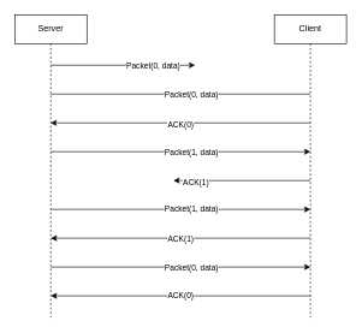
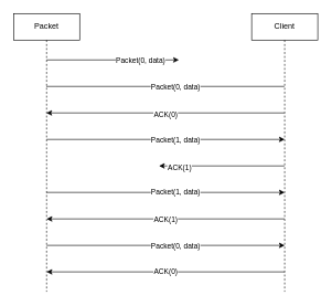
- <mxCell id="2" value="Server" style="shape=umlLifeline;perimeter=lifelinePerimeter;whiteSpace=wrap;html=1;container=1;dropTarget=0;collapsible=0;recursiveResize=0;outlineConnect=0;portConstraint=eastwest;newEdgeStyle={&quot;curved&quot;:0,&quot;rounded&quot;:0};" parent="1" vertex="1"><mxGeometry x="20" y="20" width="100" height="420" as="geometry" /></mxCell>
+ <mxCell id="2" value="Packet" style="shape=umlLifeline;perimeter=lifelinePerimeter;whiteSpace=wrap;html=1;container=1;dropTarget=0;collapsible=0;recursiveResize=0;outlineConnect=0;portConstraint=eastwest;newEdgeStyle={&quot;curved&quot;:0,&quot;rounded&quot;:0};" parent="1" vertex="1"><mxGeometry x="20" y="20" width="100" height="420" as="geometry" /></mxCell>
